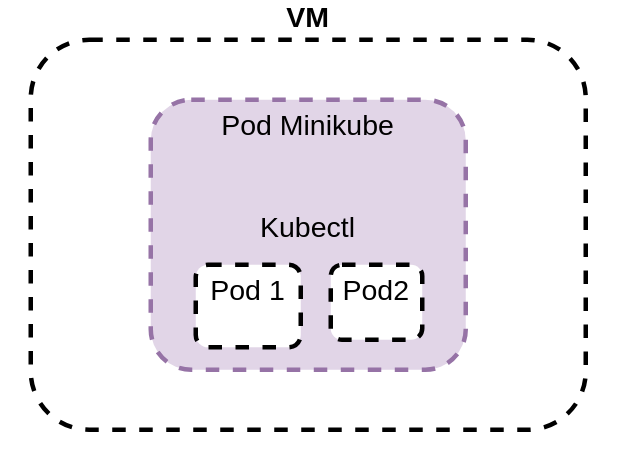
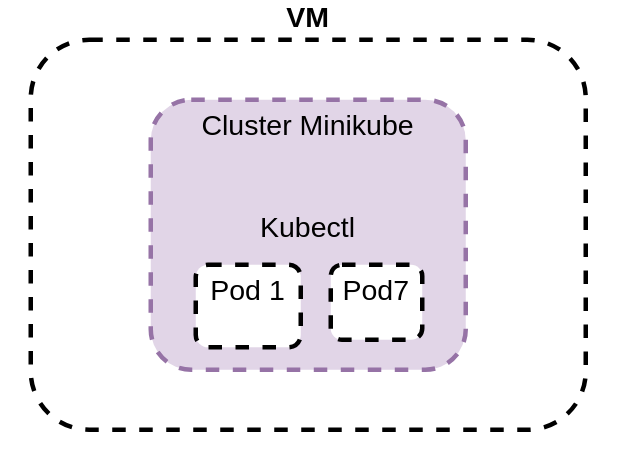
- <mxCell id="3" value="Pod Minikube&lt;br&gt;&lt;br&gt;&lt;br&gt;Kubectl" style="rounded=1;whiteSpace=wrap;html=1;dashed=1;labelBackgroundColor=none;fontSize=19;strokeWidth=3;verticalAlign=top;fillColor=#e1d5e7;strokeColor=#9673a6;" parent="1" vertex="1"><mxGeometry x="100" y="60" width="210" height="180" as="geometry" /></mxCell>
+ <mxCell id="3" value="Cluster Minikube&lt;br&gt;&lt;br&gt;&lt;br&gt;Kubectl" style="rounded=1;whiteSpace=wrap;html=1;dashed=1;labelBackgroundColor=none;fontSize=19;strokeWidth=3;verticalAlign=top;fillColor=#e1d5e7;strokeColor=#9673a6;" parent="1" vertex="1"><mxGeometry x="100" y="60" width="210" height="180" as="geometry" /></mxCell>
- <mxCell id="5" value="Pod2" style="rounded=1;whiteSpace=wrap;html=1;dashed=1;labelBackgroundColor=#FFFFFF;fontSize=19;strokeWidth=3;verticalAlign=top;" parent="1" vertex="1"><mxGeometry x="220" y="170" width="61" height="50" as="geometry" /></mxCell>
+ <mxCell id="5" value="Pod7" style="rounded=1;whiteSpace=wrap;html=1;dashed=1;labelBackgroundColor=#FFFFFF;fontSize=19;strokeWidth=3;verticalAlign=top;" parent="1" vertex="1"><mxGeometry x="220" y="170" width="61" height="50" as="geometry" /></mxCell>
